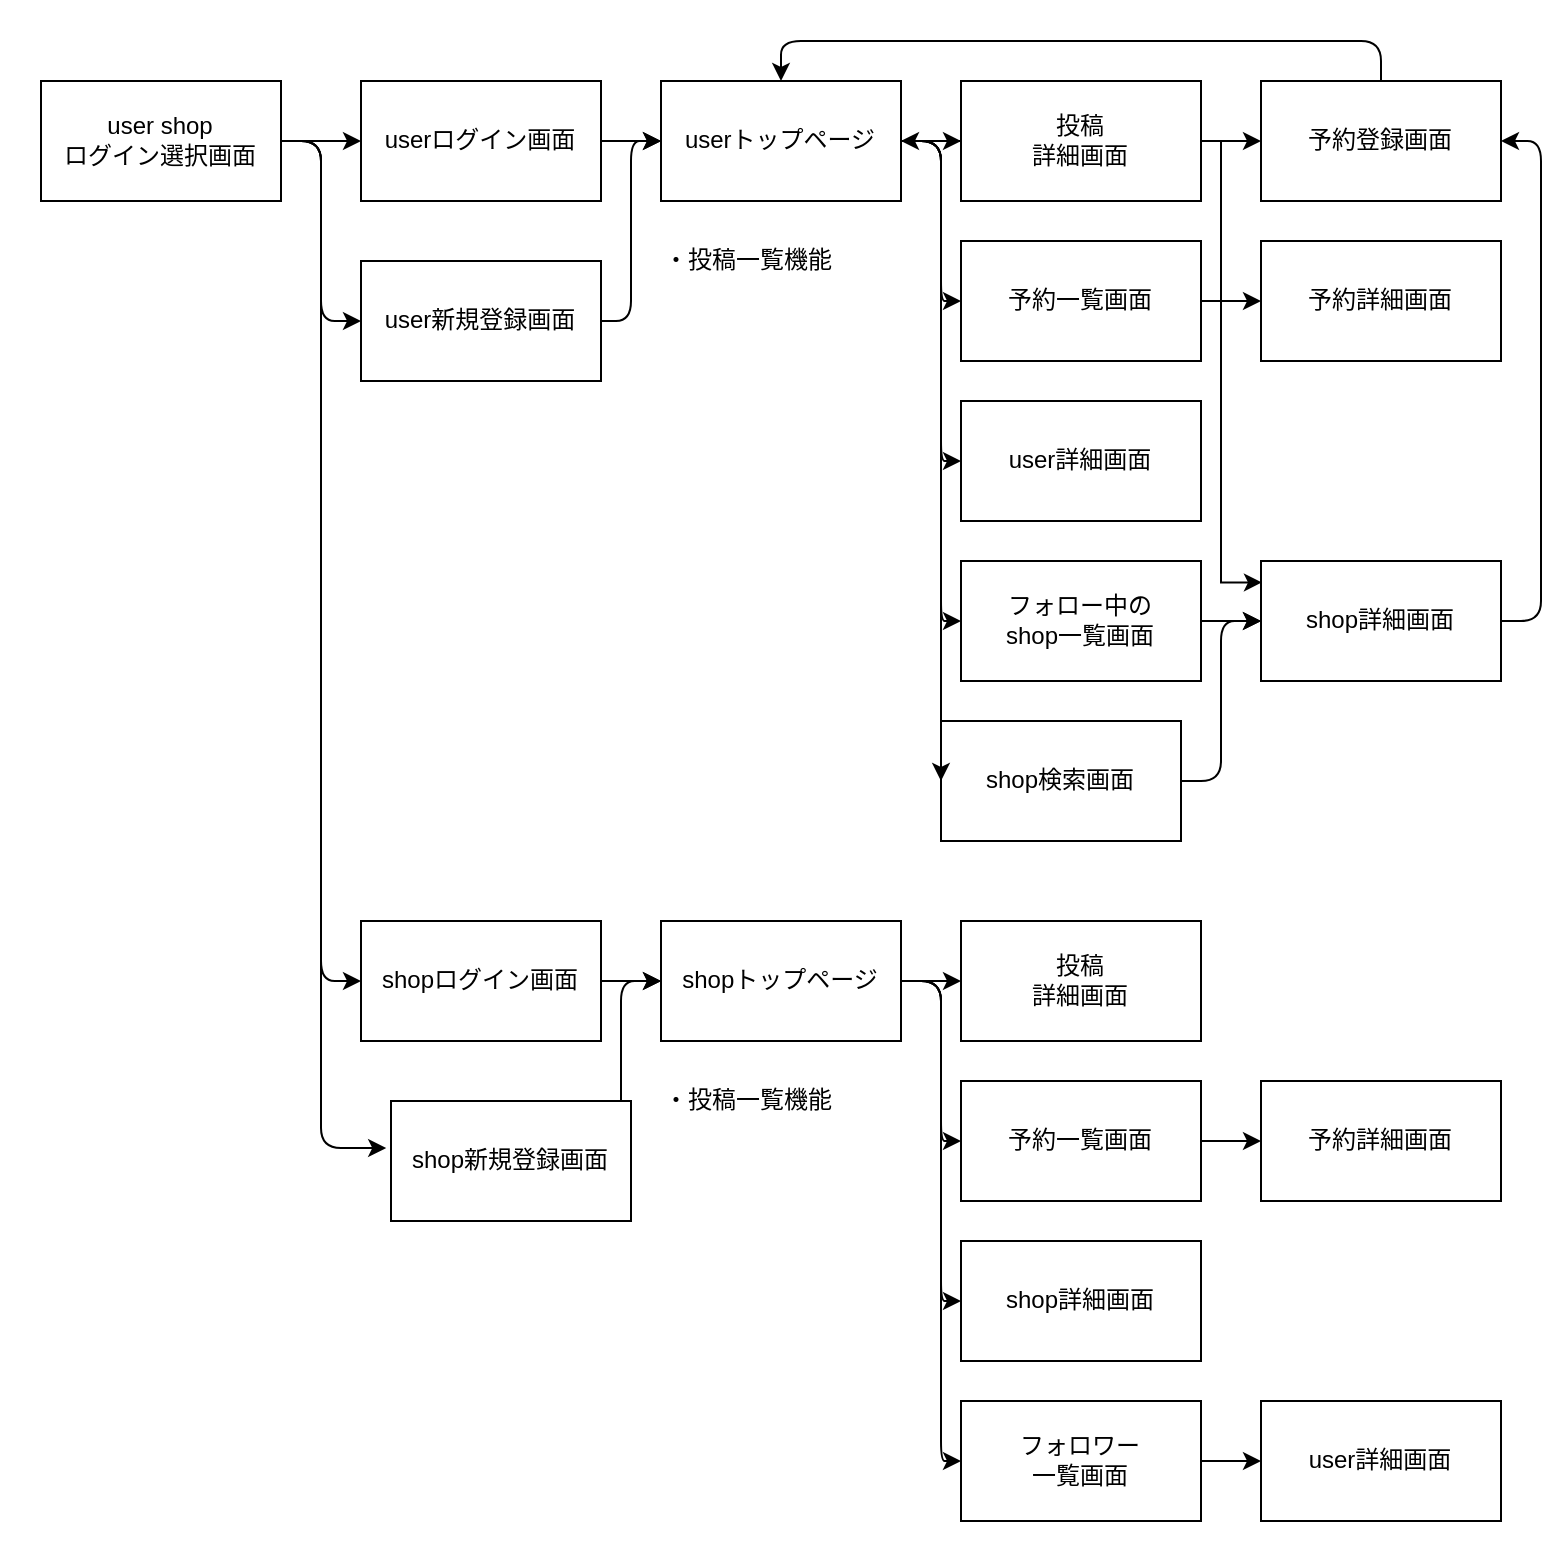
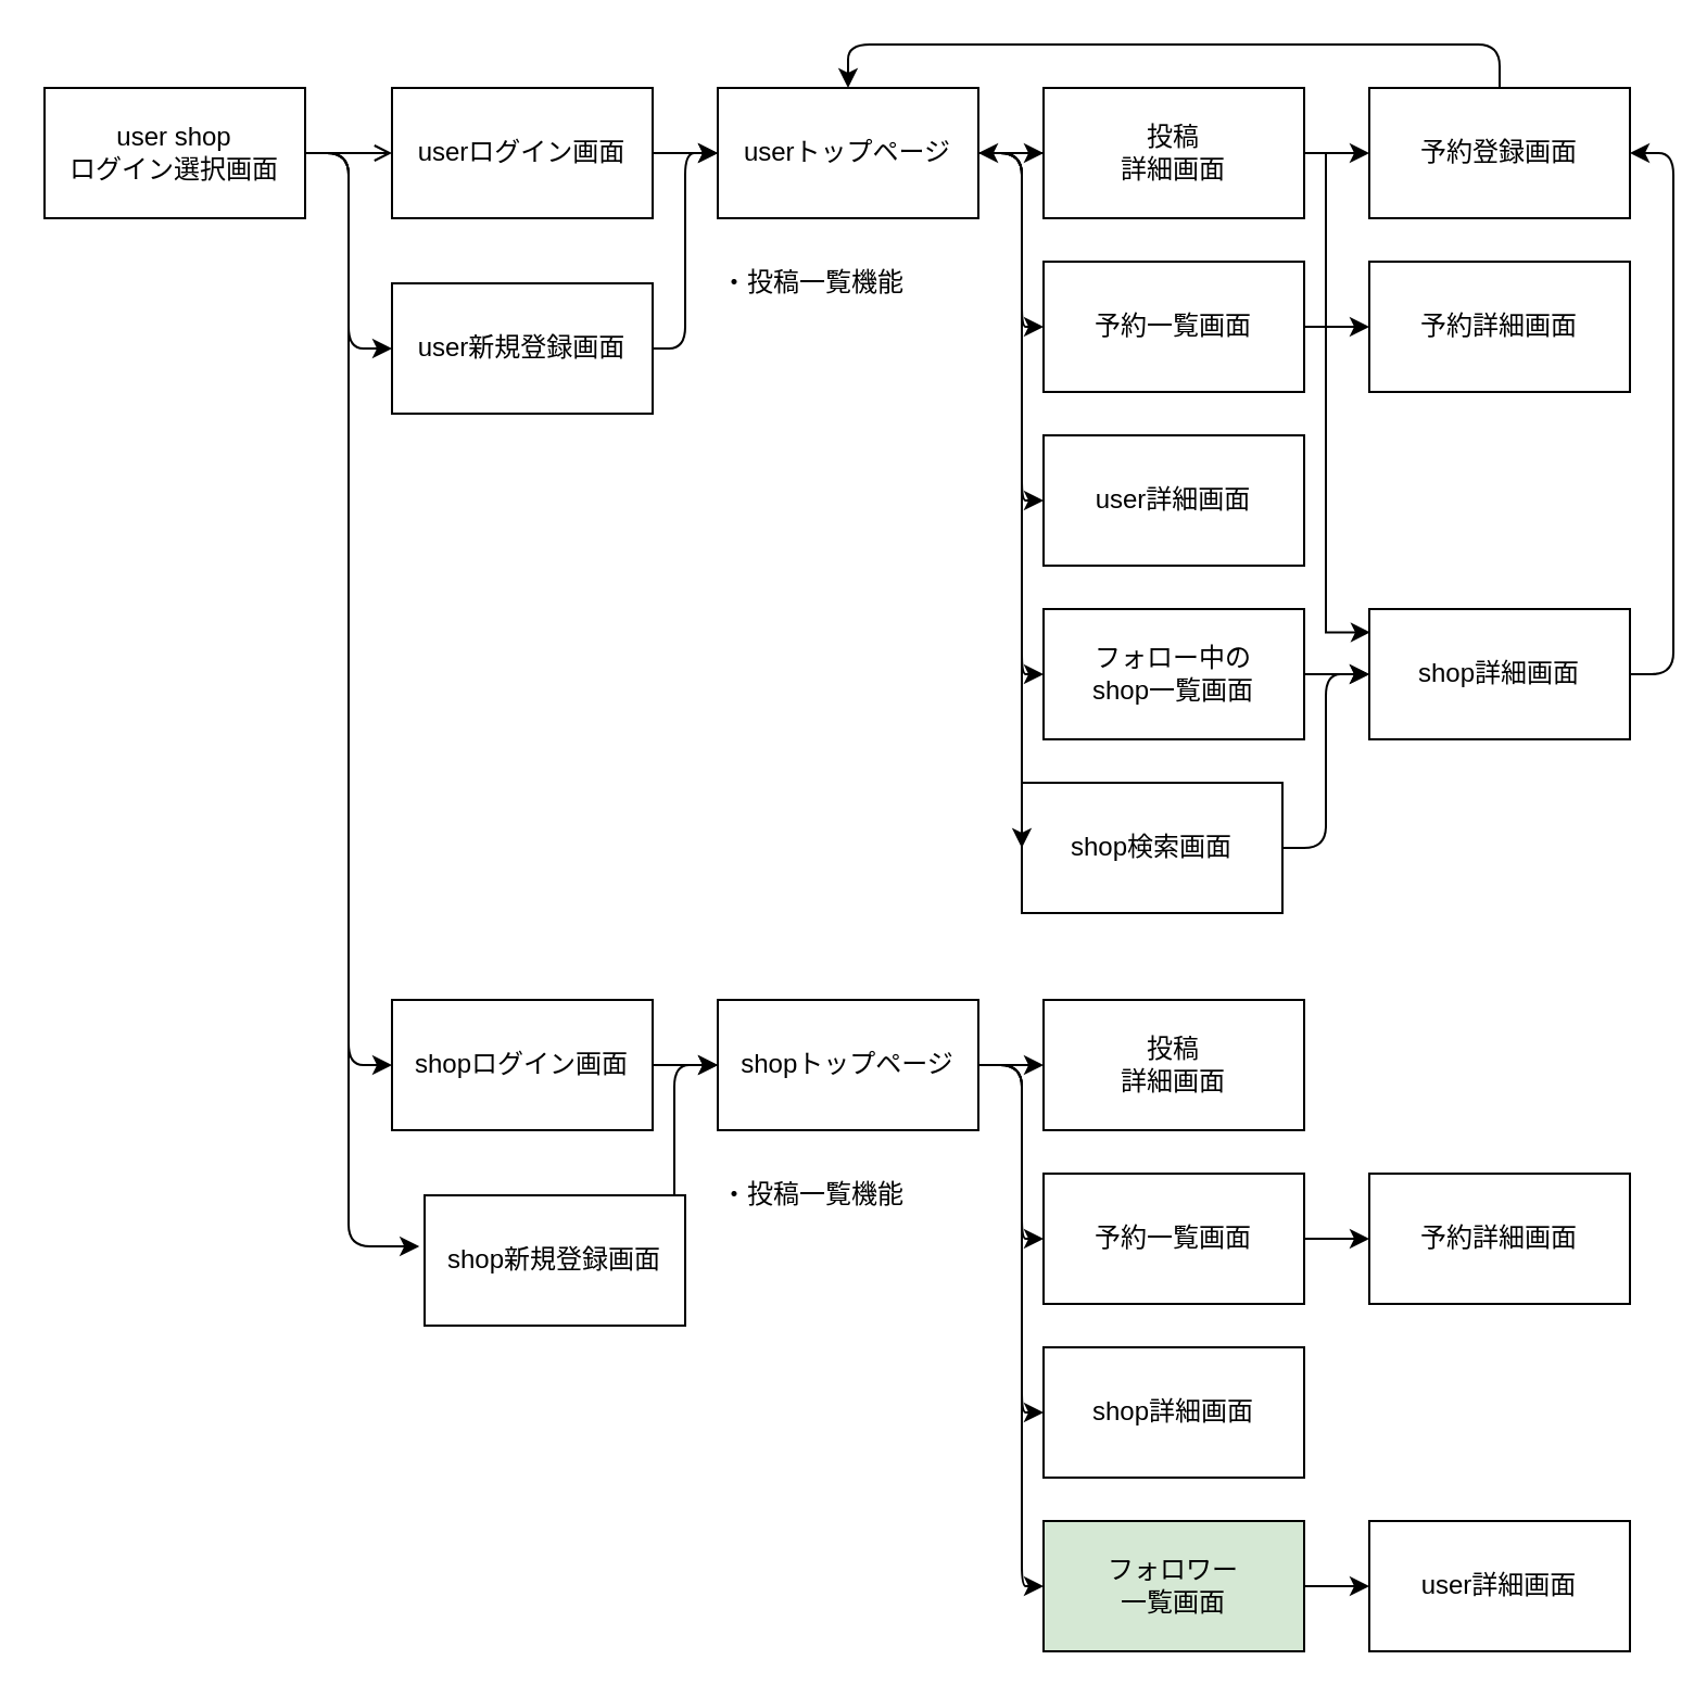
- <mxCell id="2" style="edgeStyle=orthogonalEdgeStyle;rounded=0;orthogonalLoop=1;jettySize=auto;html=1;exitX=1;exitY=0.5;exitDx=0;exitDy=0;entryX=0;entryY=0.5;entryDx=0;entryDy=0;" parent="1" source="3" target="5" edge="1"><mxGeometry relative="1" as="geometry" /></mxCell>
+ <mxCell id="2" style="edgeStyle=orthogonalEdgeStyle;rounded=0;orthogonalLoop=1;jettySize=auto;html=1;exitX=1;exitY=0.5;exitDx=0;exitDy=0;entryX=0;entryY=0.5;entryDx=0;entryDy=0;endArrow=open;" parent="1" source="3" target="5" edge="1"><mxGeometry relative="1" as="geometry" /></mxCell>
- <mxCell id="36" value="フォロワー&lt;br&gt;一覧画面" style="rounded=0;whiteSpace=wrap;html=1;" parent="1" vertex="1"><mxGeometry x="480" y="700" width="120" height="60" as="geometry" /></mxCell>
+ <mxCell id="36" value="フォロワー&lt;br&gt;一覧画面" style="rounded=0;whiteSpace=wrap;html=1;fillColor=#d5e8d4;" parent="1" vertex="1"><mxGeometry x="480" y="700" width="120" height="60" as="geometry" /></mxCell>
